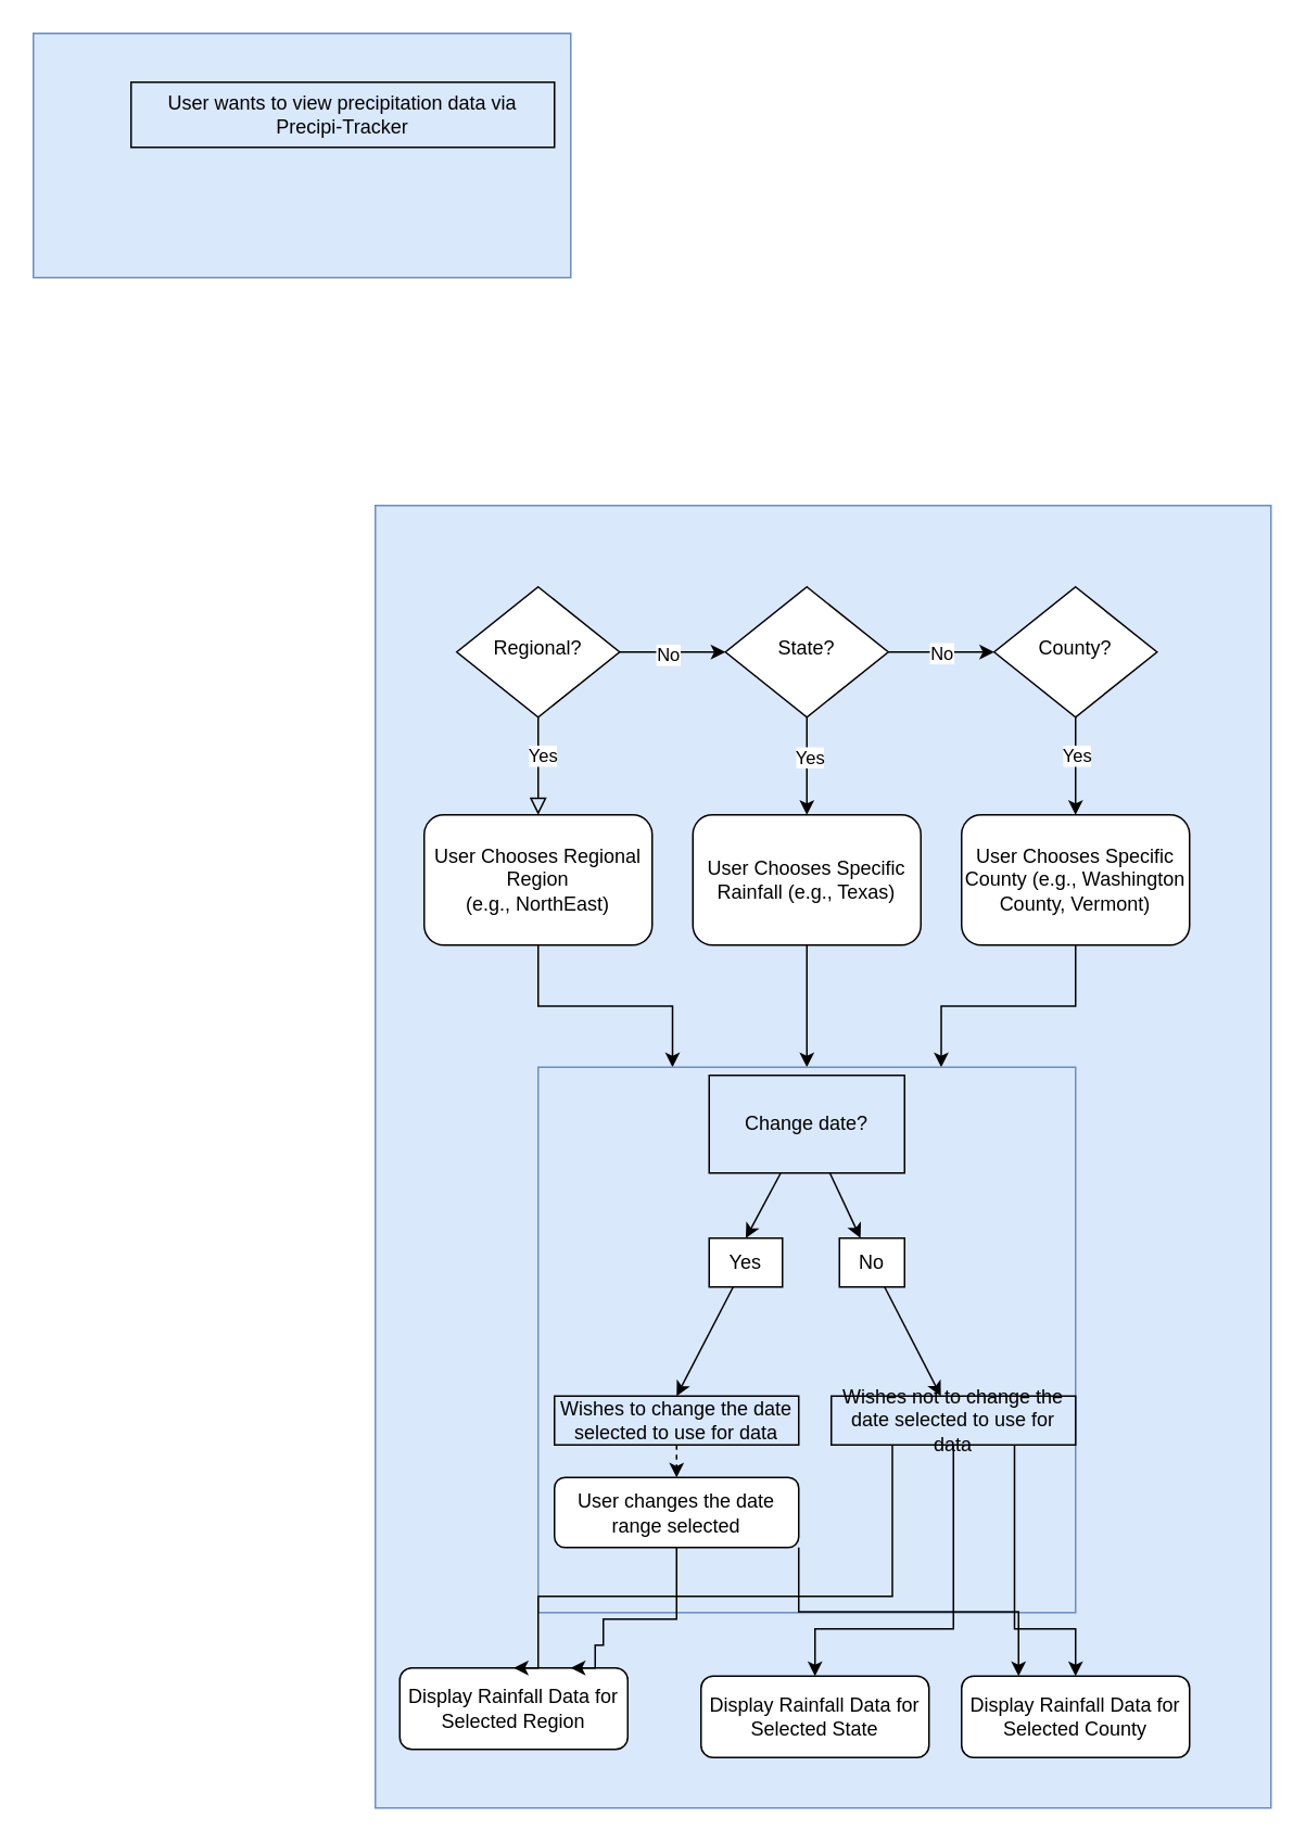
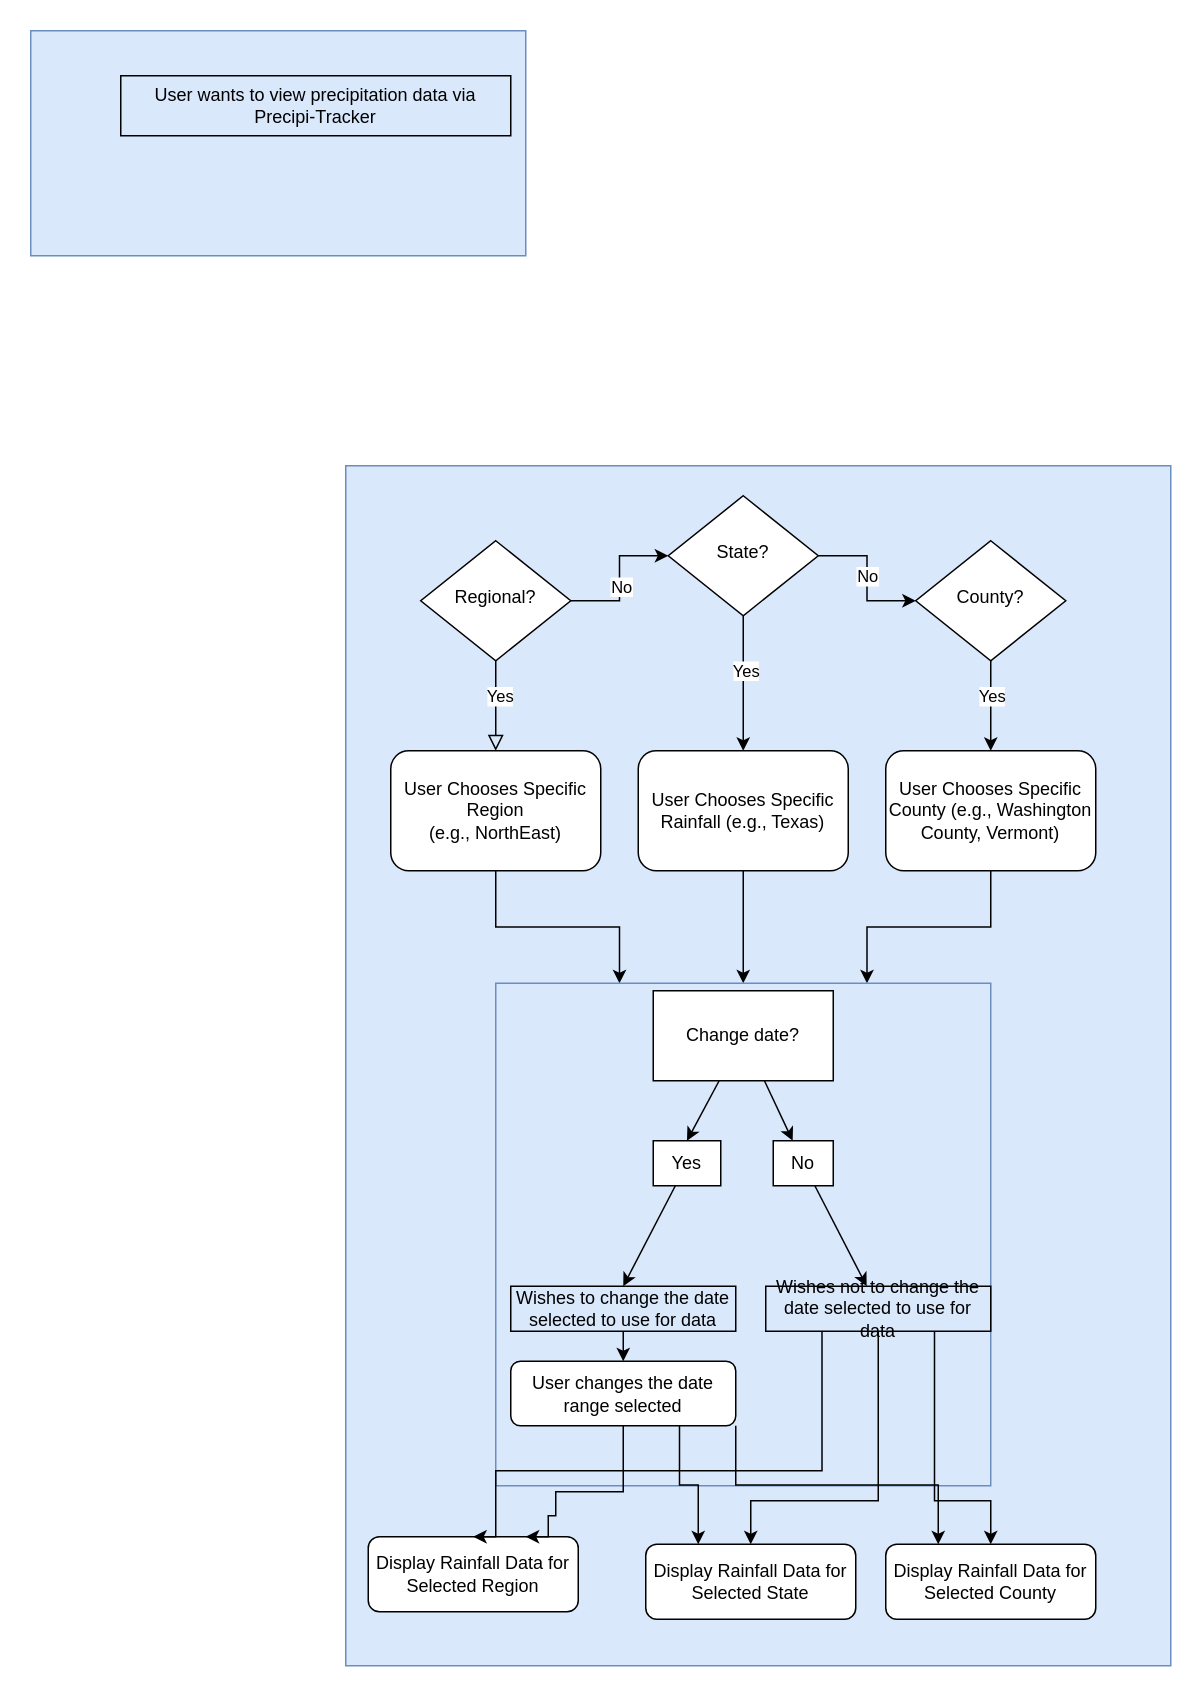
- <mxCell id="15" value="State?" style="rhombus;whiteSpace=wrap;html=1;shadow=0;fontFamily=Helvetica;fontSize=12;align=center;strokeWidth=1;spacing=6;spacingTop=-4;" parent="1" vertex="1"><mxGeometry x="445" y="360" width="100" height="80" as="geometry" /></mxCell>
+ <mxCell id="15" value="State?" style="rhombus;whiteSpace=wrap;html=1;shadow=0;fontFamily=Helvetica;fontSize=12;align=center;strokeWidth=1;spacing=6;spacingTop=-4;" parent="1" vertex="1"><mxGeometry x="445" y="330" width="100" height="80" as="geometry" /></mxCell>
- <mxCell id="20" value="&lt;div&gt;User Chooses Regional Region&lt;br&gt;&lt;/div&gt;&lt;div&gt;(e.g., NorthEast)&lt;br&gt;&lt;/div&gt;" style="rounded=1;whiteSpace=wrap;html=1;fontSize=12;glass=0;strokeWidth=1;shadow=0;" parent="1" vertex="1"><mxGeometry x="260" y="500" width="140" height="80" as="geometry" /></mxCell>
+ <mxCell id="20" value="&lt;div&gt;User Chooses Specific Region&lt;br&gt;&lt;/div&gt;&lt;div&gt;(e.g., NorthEast)&lt;br&gt;&lt;/div&gt;" style="rounded=1;whiteSpace=wrap;html=1;fontSize=12;glass=0;strokeWidth=1;shadow=0;" parent="1" vertex="1"><mxGeometry x="260" y="500" width="140" height="80" as="geometry" /></mxCell>
- <mxCell id="33" value="Change date?" style="whiteSpace=wrap;html=1;fillColor=#dae8fc;" vertex="1" parent="1"><mxGeometry x="435" y="660" width="120" height="60" as="geometry" /></mxCell>
+ <mxCell id="33" value="Change date?" style="whiteSpace=wrap;html=1;" vertex="1" parent="1"><mxGeometry x="435" y="660" width="120" height="60" as="geometry" /></mxCell>
- <mxCell id="28" value="" style="edgeStyle=none;rounded=0;orthogonalLoop=1;jettySize=auto;html=1;dashed=1;" edge="1" parent="1" source="29" target="30"><mxGeometry relative="1" as="geometry" /></mxCell>
+ <mxCell id="28" value="" style="edgeStyle=none;rounded=0;orthogonalLoop=1;jettySize=auto;html=1;" edge="1" parent="1" source="29" target="30"><mxGeometry relative="1" as="geometry" /></mxCell>
+ <mxCell id="43" style="edgeStyle=orthogonalEdgeStyle;rounded=0;orthogonalLoop=1;jettySize=auto;html=1;exitX=0.75;exitY=1;exitDx=0;exitDy=0;entryX=0.25;entryY=0;entryDx=0;entryDy=0;" edge="1" parent="1" source="30" target="25"><mxGeometry relative="1" as="geometry"><mxPoint x="425" y="960" as="sourcePoint" /><mxPoint x="500" y="1020" as="targetPoint" /><Array as="points" /></mxGeometry></mxCell>
